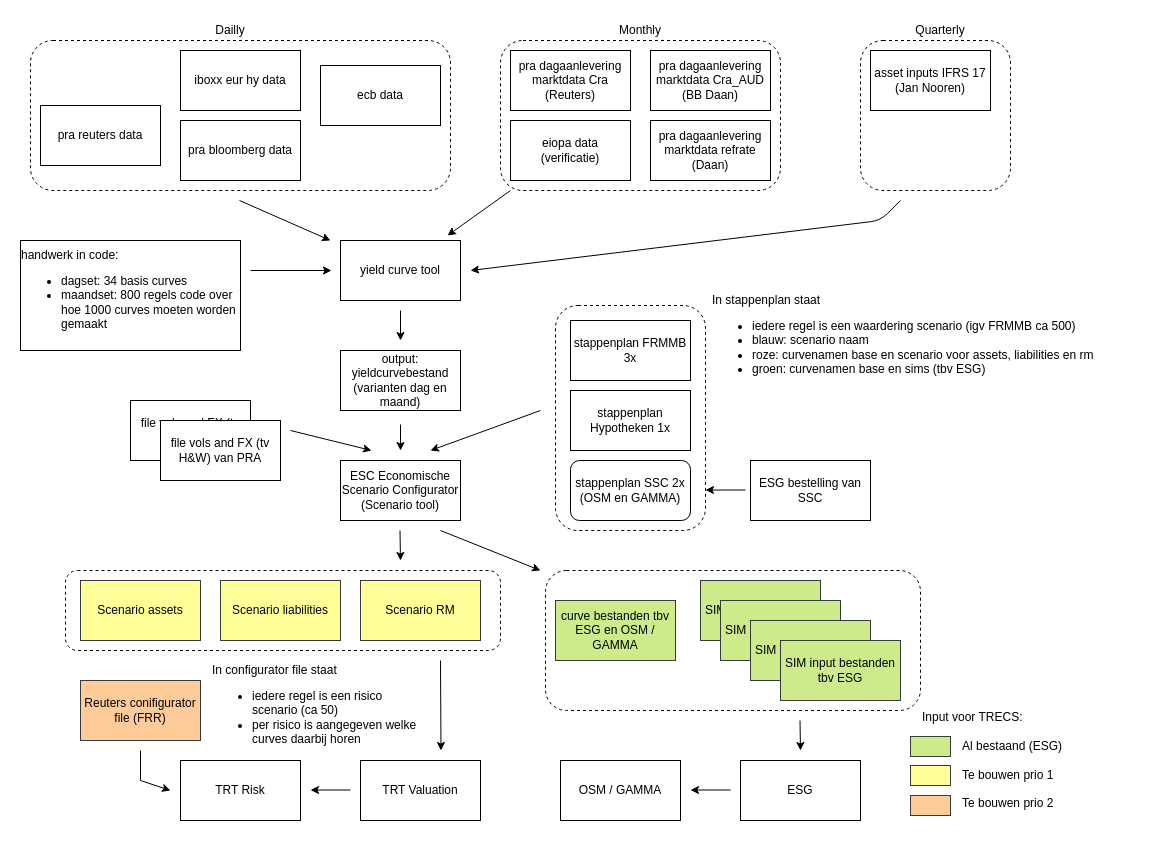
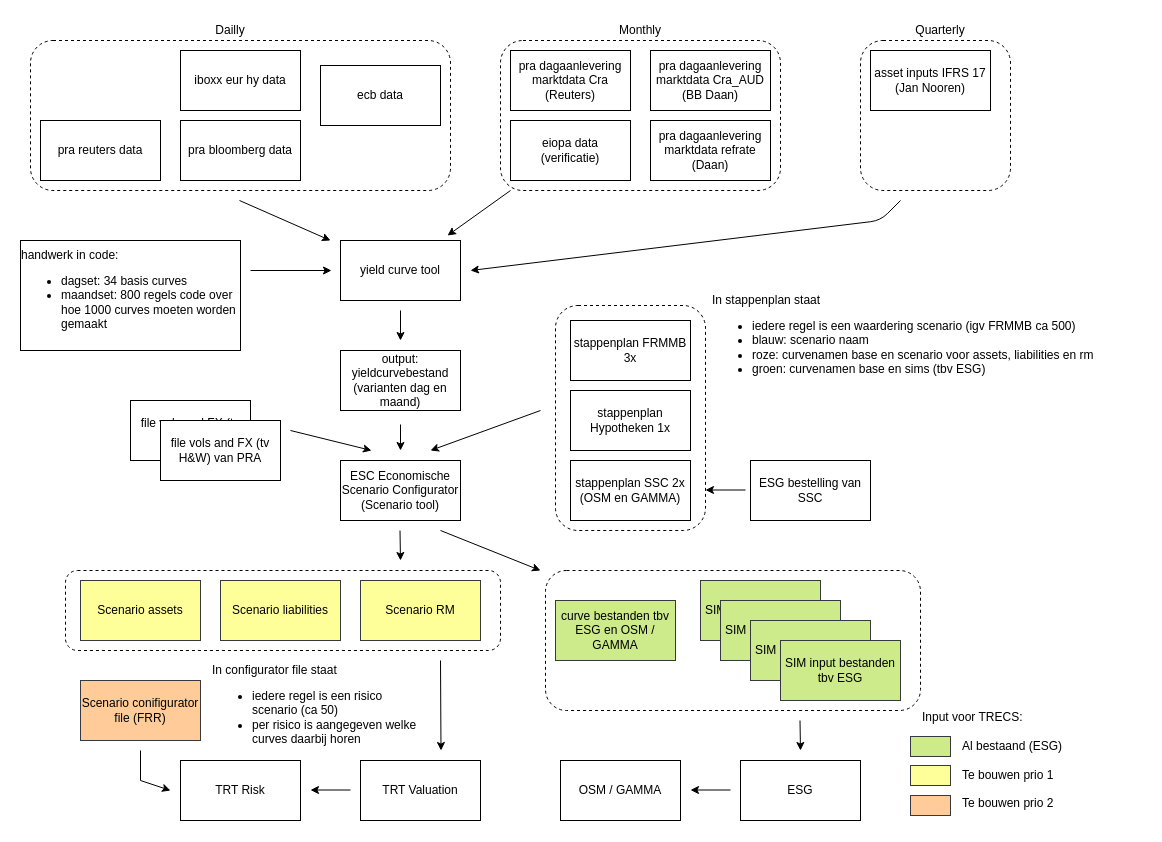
- <mxCell id="6" value="pra reuters data" style="rounded=0;whiteSpace=wrap;html=1;" parent="1" vertex="1"><mxGeometry x="40" y="105" width="120" height="60" as="geometry" /></mxCell>
+ <mxCell id="6" value="pra reuters data" style="rounded=0;whiteSpace=wrap;html=1;" parent="1" vertex="1"><mxGeometry x="40" y="120" width="120" height="60" as="geometry" /></mxCell>
- <mxCell id="31" value="stappenplan SSC 2x (OSM en GAMMA)" style="whiteSpace=wrap;html=1;rounded=1;" parent="1" vertex="1"><mxGeometry x="570" y="460" width="120" height="60" as="geometry" /></mxCell>
+ <mxCell id="31" value="stappenplan SSC 2x (OSM en GAMMA)" style="rounded=0;whiteSpace=wrap;html=1;" parent="1" vertex="1"><mxGeometry x="570" y="460" width="120" height="60" as="geometry" /></mxCell>
- <mxCell id="48" value="Reuters conifigurator file (FRR)" style="rounded=0;whiteSpace=wrap;html=1;fillColor=#ffcc99;strokeColor=#36393d;" parent="1" vertex="1"><mxGeometry x="80" y="680" width="120" height="60" as="geometry" /></mxCell>
+ <mxCell id="48" value="Scenario conifigurator file (FRR)" style="rounded=0;whiteSpace=wrap;html=1;fillColor=#ffcc99;strokeColor=#36393d;" parent="1" vertex="1"><mxGeometry x="80" y="680" width="120" height="60" as="geometry" /></mxCell>
